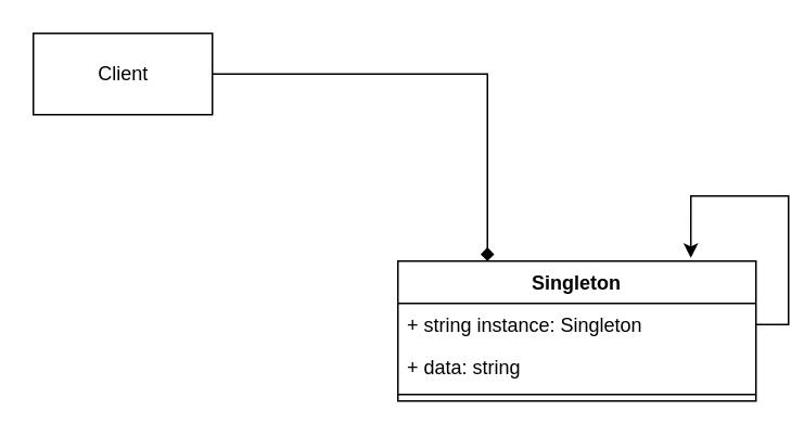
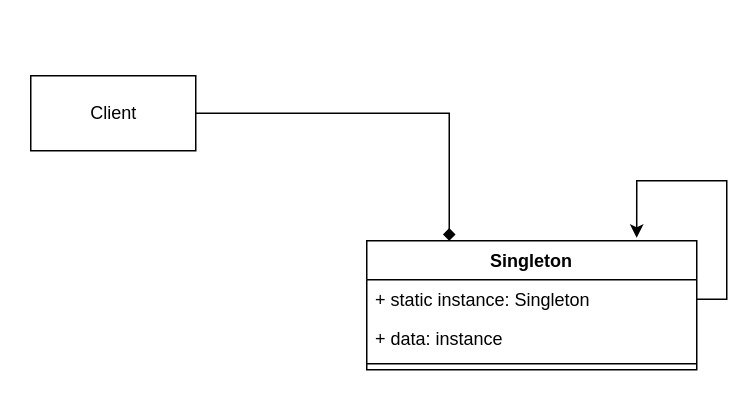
- <mxCell id="8" value="Client" style="html=1;" vertex="1" parent="1"><mxGeometry x="20" y="20" width="110" height="50" as="geometry" /></mxCell>
+ <mxCell id="8" value="Client" style="html=1;" vertex="1" parent="1"><mxGeometry x="20" y="50" width="110" height="50" as="geometry" /></mxCell>
- <mxCell id="3" value="+ string instance: Singleton" style="text;strokeColor=none;fillColor=none;align=left;verticalAlign=top;spacingLeft=4;spacingRight=4;overflow=hidden;rotatable=0;points=[[0,0.5],[1,0.5]];portConstraint=eastwest;" parent="2" vertex="1"><mxGeometry y="26" width="220" height="26" as="geometry" /></mxCell>
+ <mxCell id="3" value="+ static instance: Singleton" style="text;strokeColor=none;fillColor=none;align=left;verticalAlign=top;spacingLeft=4;spacingRight=4;overflow=hidden;rotatable=0;points=[[0,0.5],[1,0.5]];portConstraint=eastwest;" parent="2" vertex="1"><mxGeometry y="26" width="220" height="26" as="geometry" /></mxCell>
- <mxCell id="4" value="+ data: string" style="text;strokeColor=none;fillColor=none;align=left;verticalAlign=top;spacingLeft=4;spacingRight=4;overflow=hidden;rotatable=0;points=[[0,0.5],[1,0.5]];portConstraint=eastwest;" parent="2" vertex="1"><mxGeometry y="52" width="220" height="26" as="geometry" /></mxCell>
+ <mxCell id="4" value="+ data: instance" style="text;strokeColor=none;fillColor=none;align=left;verticalAlign=top;spacingLeft=4;spacingRight=4;overflow=hidden;rotatable=0;points=[[0,0.5],[1,0.5]];portConstraint=eastwest;" parent="2" vertex="1"><mxGeometry y="52" width="220" height="26" as="geometry" /></mxCell>
